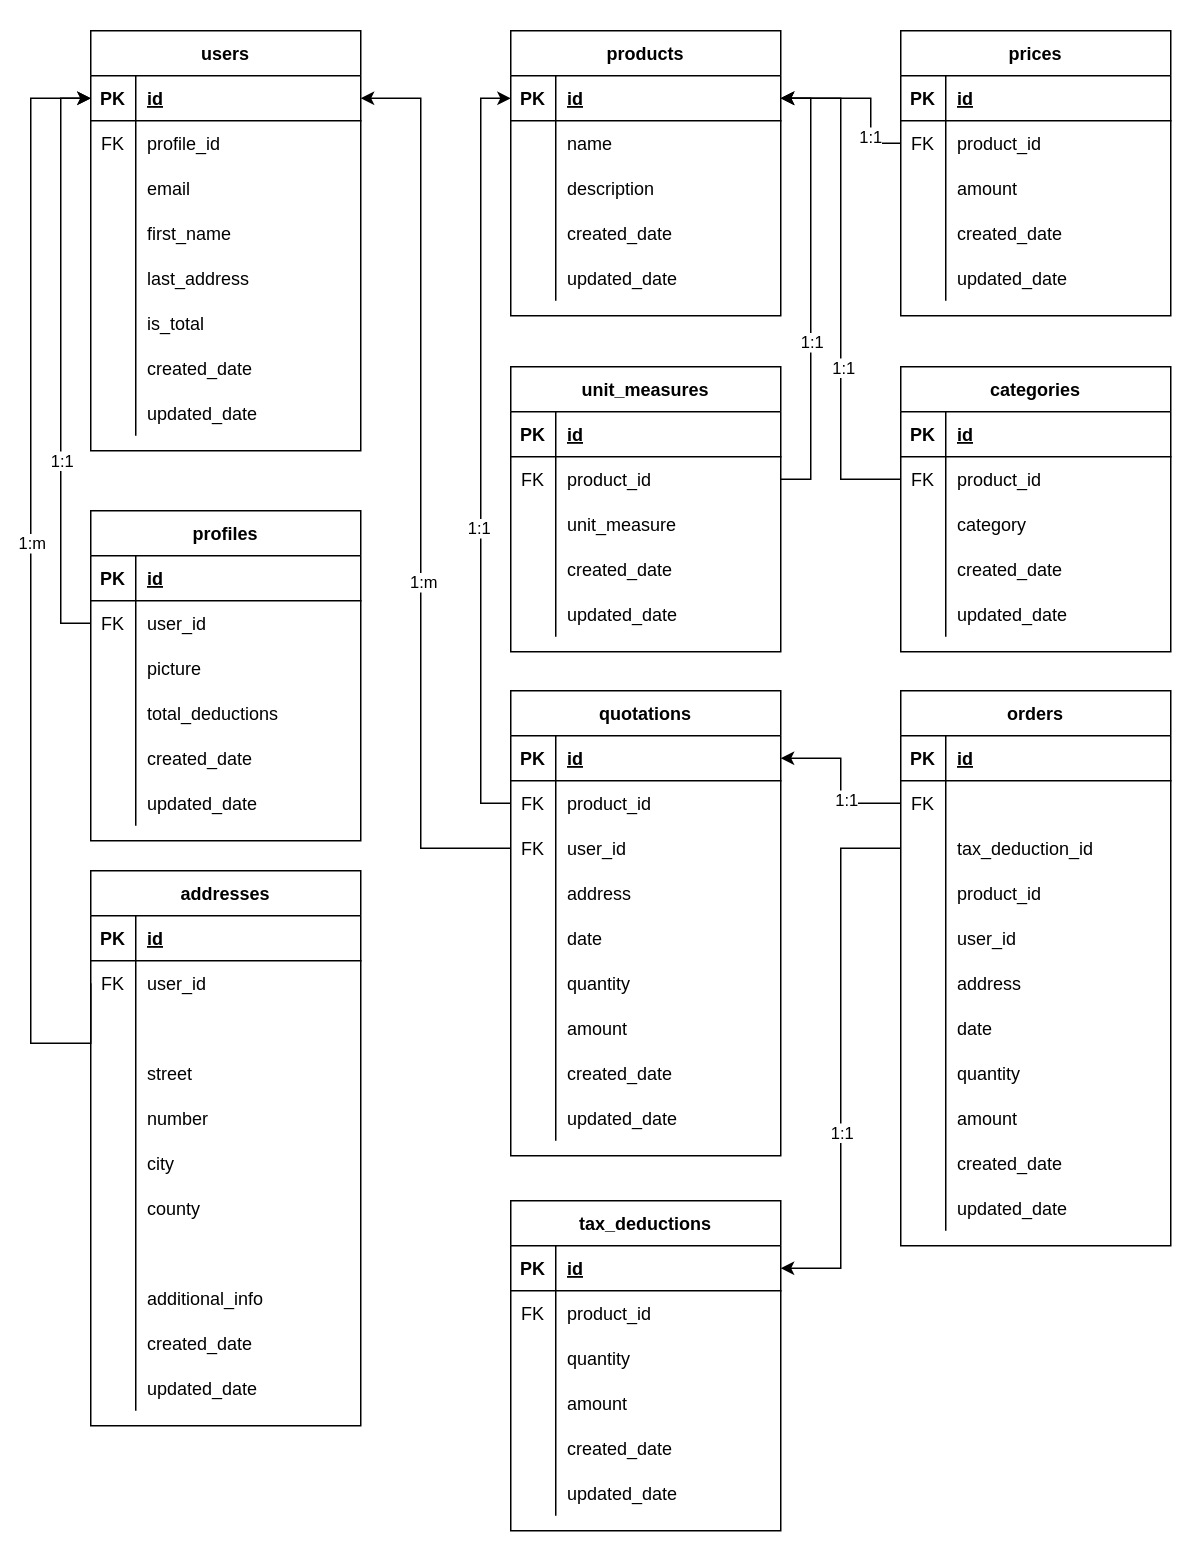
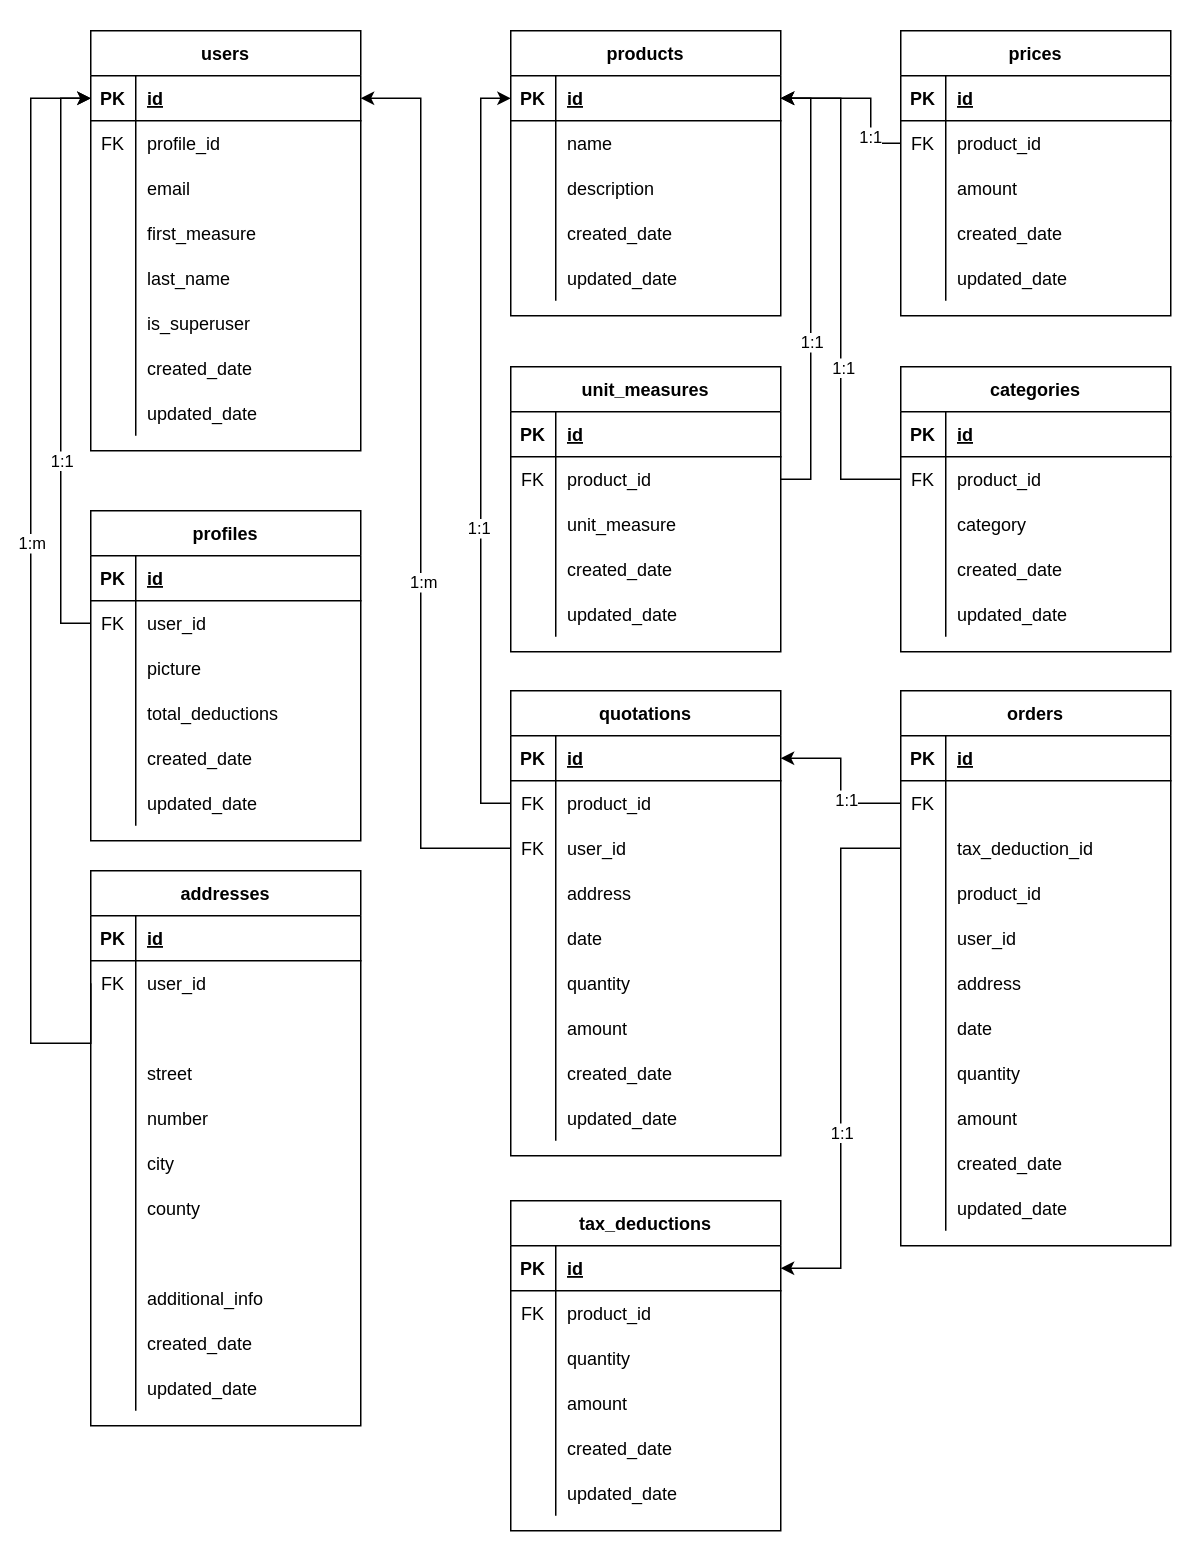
- <mxCell id="14" value="first_name" style="shape=partialRectangle;connectable=0;fillColor=none;top=0;left=0;bottom=0;right=0;align=left;spacingLeft=6;overflow=hidden;" parent="12" vertex="1"><mxGeometry x="30" width="150" height="30" as="geometry" /></mxCell>
+ <mxCell id="14" value="first_measure" style="shape=partialRectangle;connectable=0;fillColor=none;top=0;left=0;bottom=0;right=0;align=left;spacingLeft=6;overflow=hidden;" parent="12" vertex="1"><mxGeometry x="30" width="150" height="30" as="geometry" /></mxCell>
- <mxCell id="17" value="last_address" style="shape=partialRectangle;connectable=0;fillColor=none;top=0;left=0;bottom=0;right=0;align=left;spacingLeft=6;overflow=hidden;" parent="15" vertex="1"><mxGeometry x="30" width="150" height="30" as="geometry" /></mxCell>
+ <mxCell id="17" value="last_name" style="shape=partialRectangle;connectable=0;fillColor=none;top=0;left=0;bottom=0;right=0;align=left;spacingLeft=6;overflow=hidden;" parent="15" vertex="1"><mxGeometry x="30" width="150" height="30" as="geometry" /></mxCell>
- <mxCell id="20" value="is_total" style="shape=partialRectangle;connectable=0;fillColor=none;top=0;left=0;bottom=0;right=0;align=left;spacingLeft=6;overflow=hidden;" parent="18" vertex="1"><mxGeometry x="30" width="150" height="30" as="geometry" /></mxCell>
+ <mxCell id="20" value="is_superuser" style="shape=partialRectangle;connectable=0;fillColor=none;top=0;left=0;bottom=0;right=0;align=left;spacingLeft=6;overflow=hidden;" parent="18" vertex="1"><mxGeometry x="30" width="150" height="30" as="geometry" /></mxCell>
